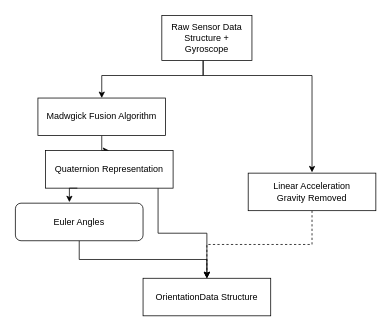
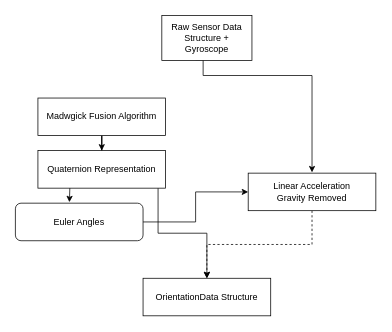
- <mxCell id="2" style="edgeStyle=orthogonalEdgeStyle;rounded=0;orthogonalLoop=1;jettySize=auto;html=1;entryX=0.5;entryY=0;entryDx=0;entryDy=0;" edge="1" parent="1" source="4" target="6"><mxGeometry relative="1" as="geometry"><Array as="points"><mxPoint x="270" y="100" /><mxPoint x="135" y="100" /></Array></mxGeometry></mxCell>
- <mxCell id="8" value="Quaternion Representation" style="rounded=0;whiteSpace=wrap;html=1;" vertex="1" parent="1"><mxGeometry x="60" y="200" width="170" height="50" as="geometry" /></mxCell>
+ <mxCell id="8" value="Quaternion Representation" style="rounded=0;whiteSpace=wrap;html=1;" vertex="1" parent="1"><mxGeometry x="50" y="200" width="170" height="50" as="geometry" /></mxCell>
- <mxCell id="12" style="edgeStyle=orthogonalEdgeStyle;rounded=0;orthogonalLoop=1;jettySize=auto;html=1;entryX=0.5;entryY=0;entryDx=0;entryDy=0;" edge="1" parent="1" source="13" target="11"><mxGeometry relative="1" as="geometry" /></mxCell>
+ <mxCell id="12" style="edgeStyle=orthogonalEdgeStyle;rounded=0;orthogonalLoop=1;jettySize=auto;html=1;" edge="1" parent="1" source="13" target="10"><mxGeometry relative="1" as="geometry" /></mxCell>
